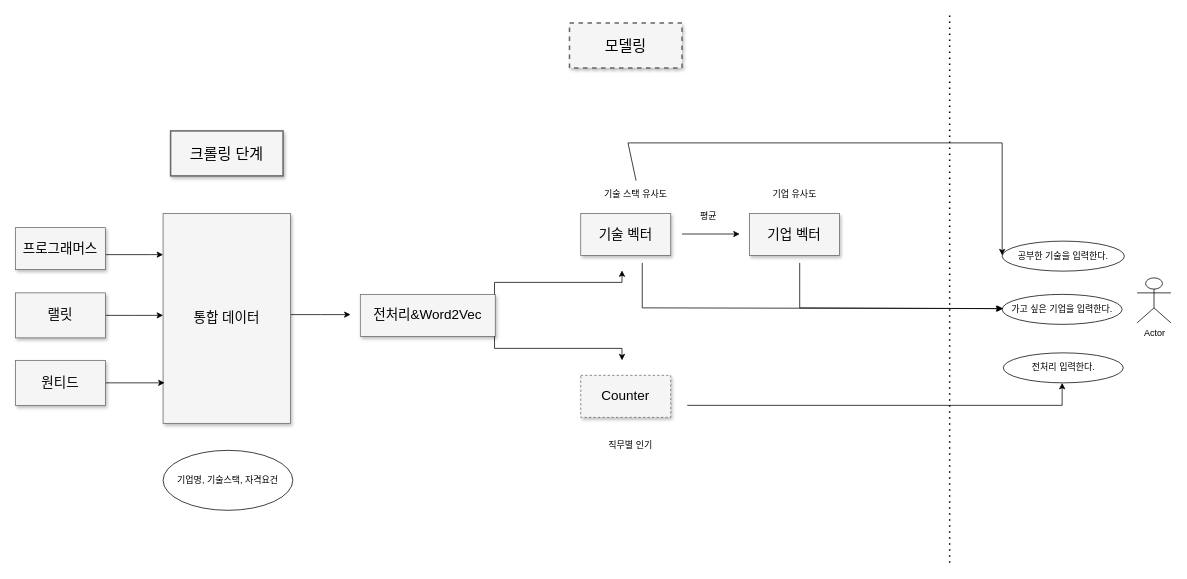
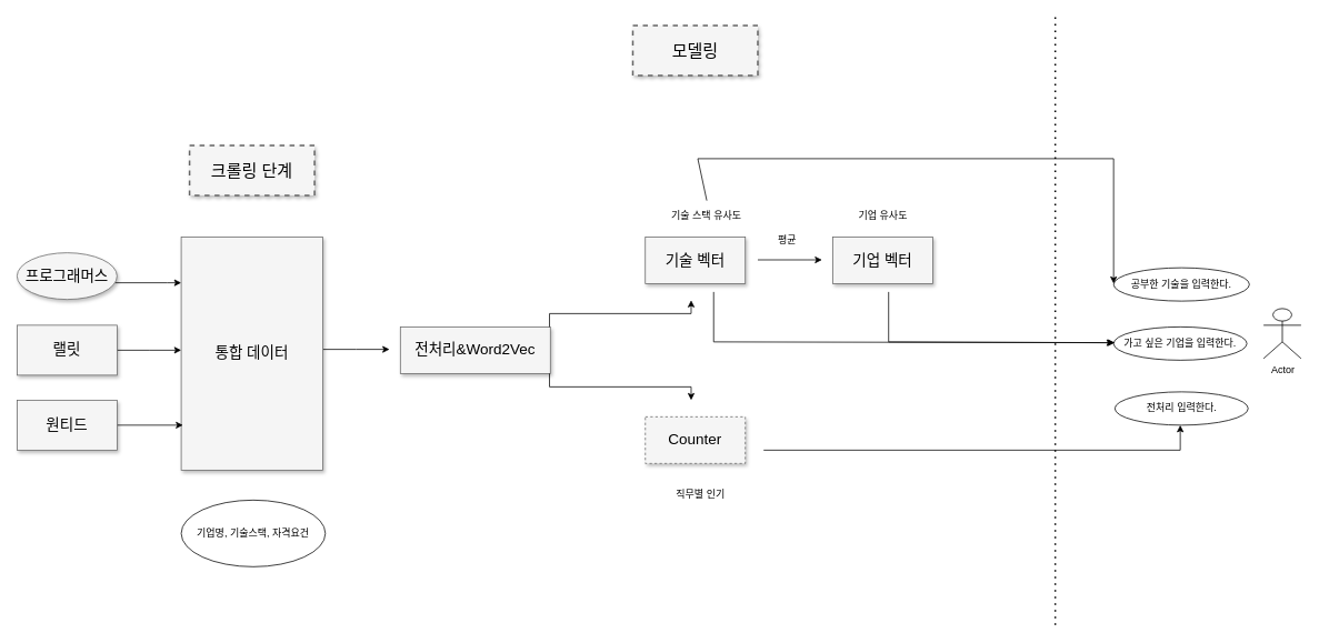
- <mxCell id="2" value="크롤링 단계" style="whiteSpace=wrap;html=1;shadow=1;fontSize=20;fillColor=#f5f5f5;strokeColor=#666666;strokeWidth=2;dashed=0;" parent="1" vertex="1"><mxGeometry x="227" y="174" width="150" height="60" as="geometry" /></mxCell>
+ <mxCell id="2" value="크롤링 단계" style="whiteSpace=wrap;html=1;shadow=1;fontSize=20;fillColor=#f5f5f5;strokeColor=#666666;strokeWidth=2;dashed=1;" parent="1" vertex="1"><mxGeometry x="227" y="174" width="150" height="60" as="geometry" /></mxCell>
- <mxCell id="6" value="프로그래머스" style="whiteSpace=wrap;html=1;shadow=1;fontSize=18;fillColor=#f5f5f5;strokeColor=#666666;" parent="1" vertex="1"><mxGeometry x="20" y="303" width="120" height="56" as="geometry" /></mxCell>
+ <mxCell id="6" value="프로그래머스" style="ellipse;whiteSpace=wrap;html=1;shadow=1;fontSize=18;fillColor=#f5f5f5;strokeColor=#666666;" parent="1" vertex="1"><mxGeometry x="20" y="303" width="120" height="56" as="geometry" /></mxCell>
